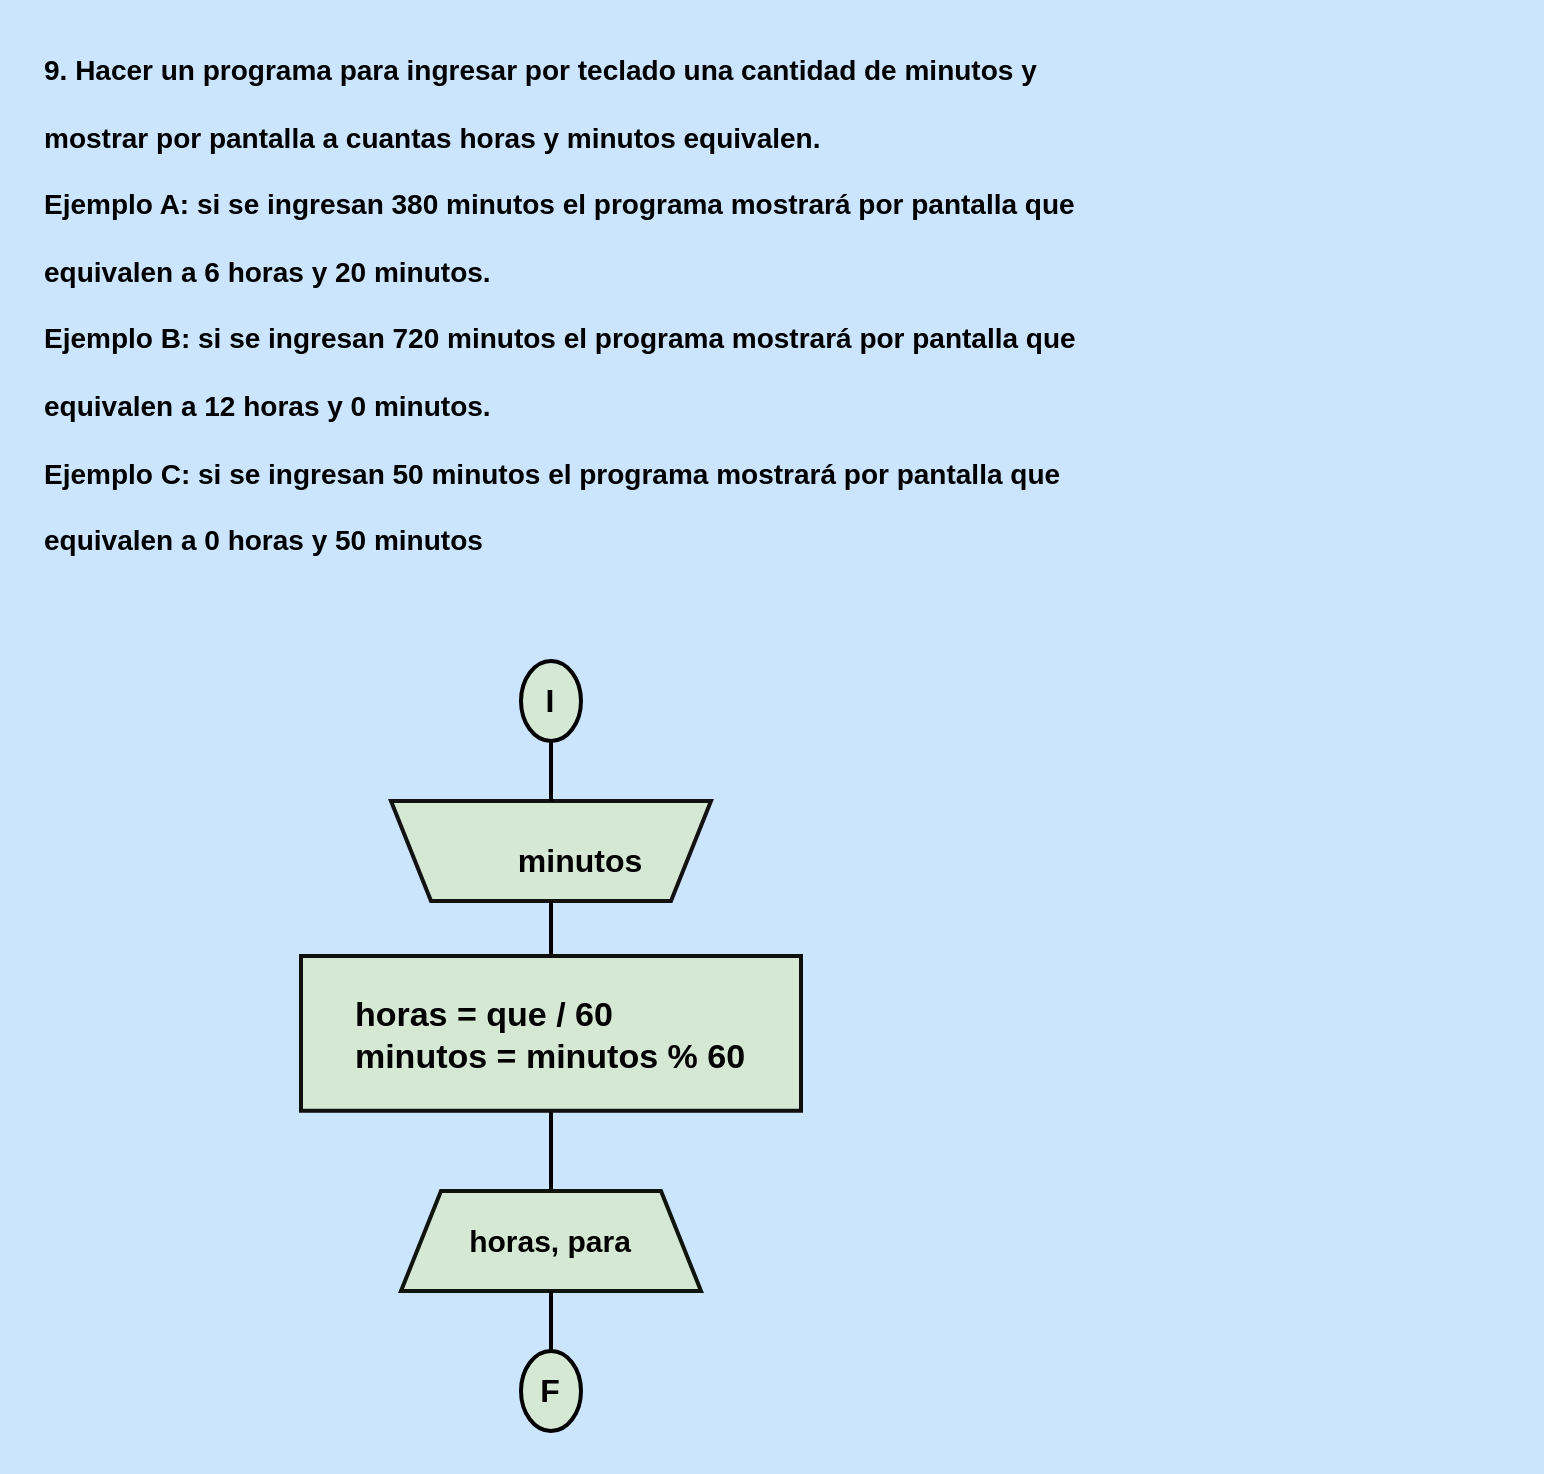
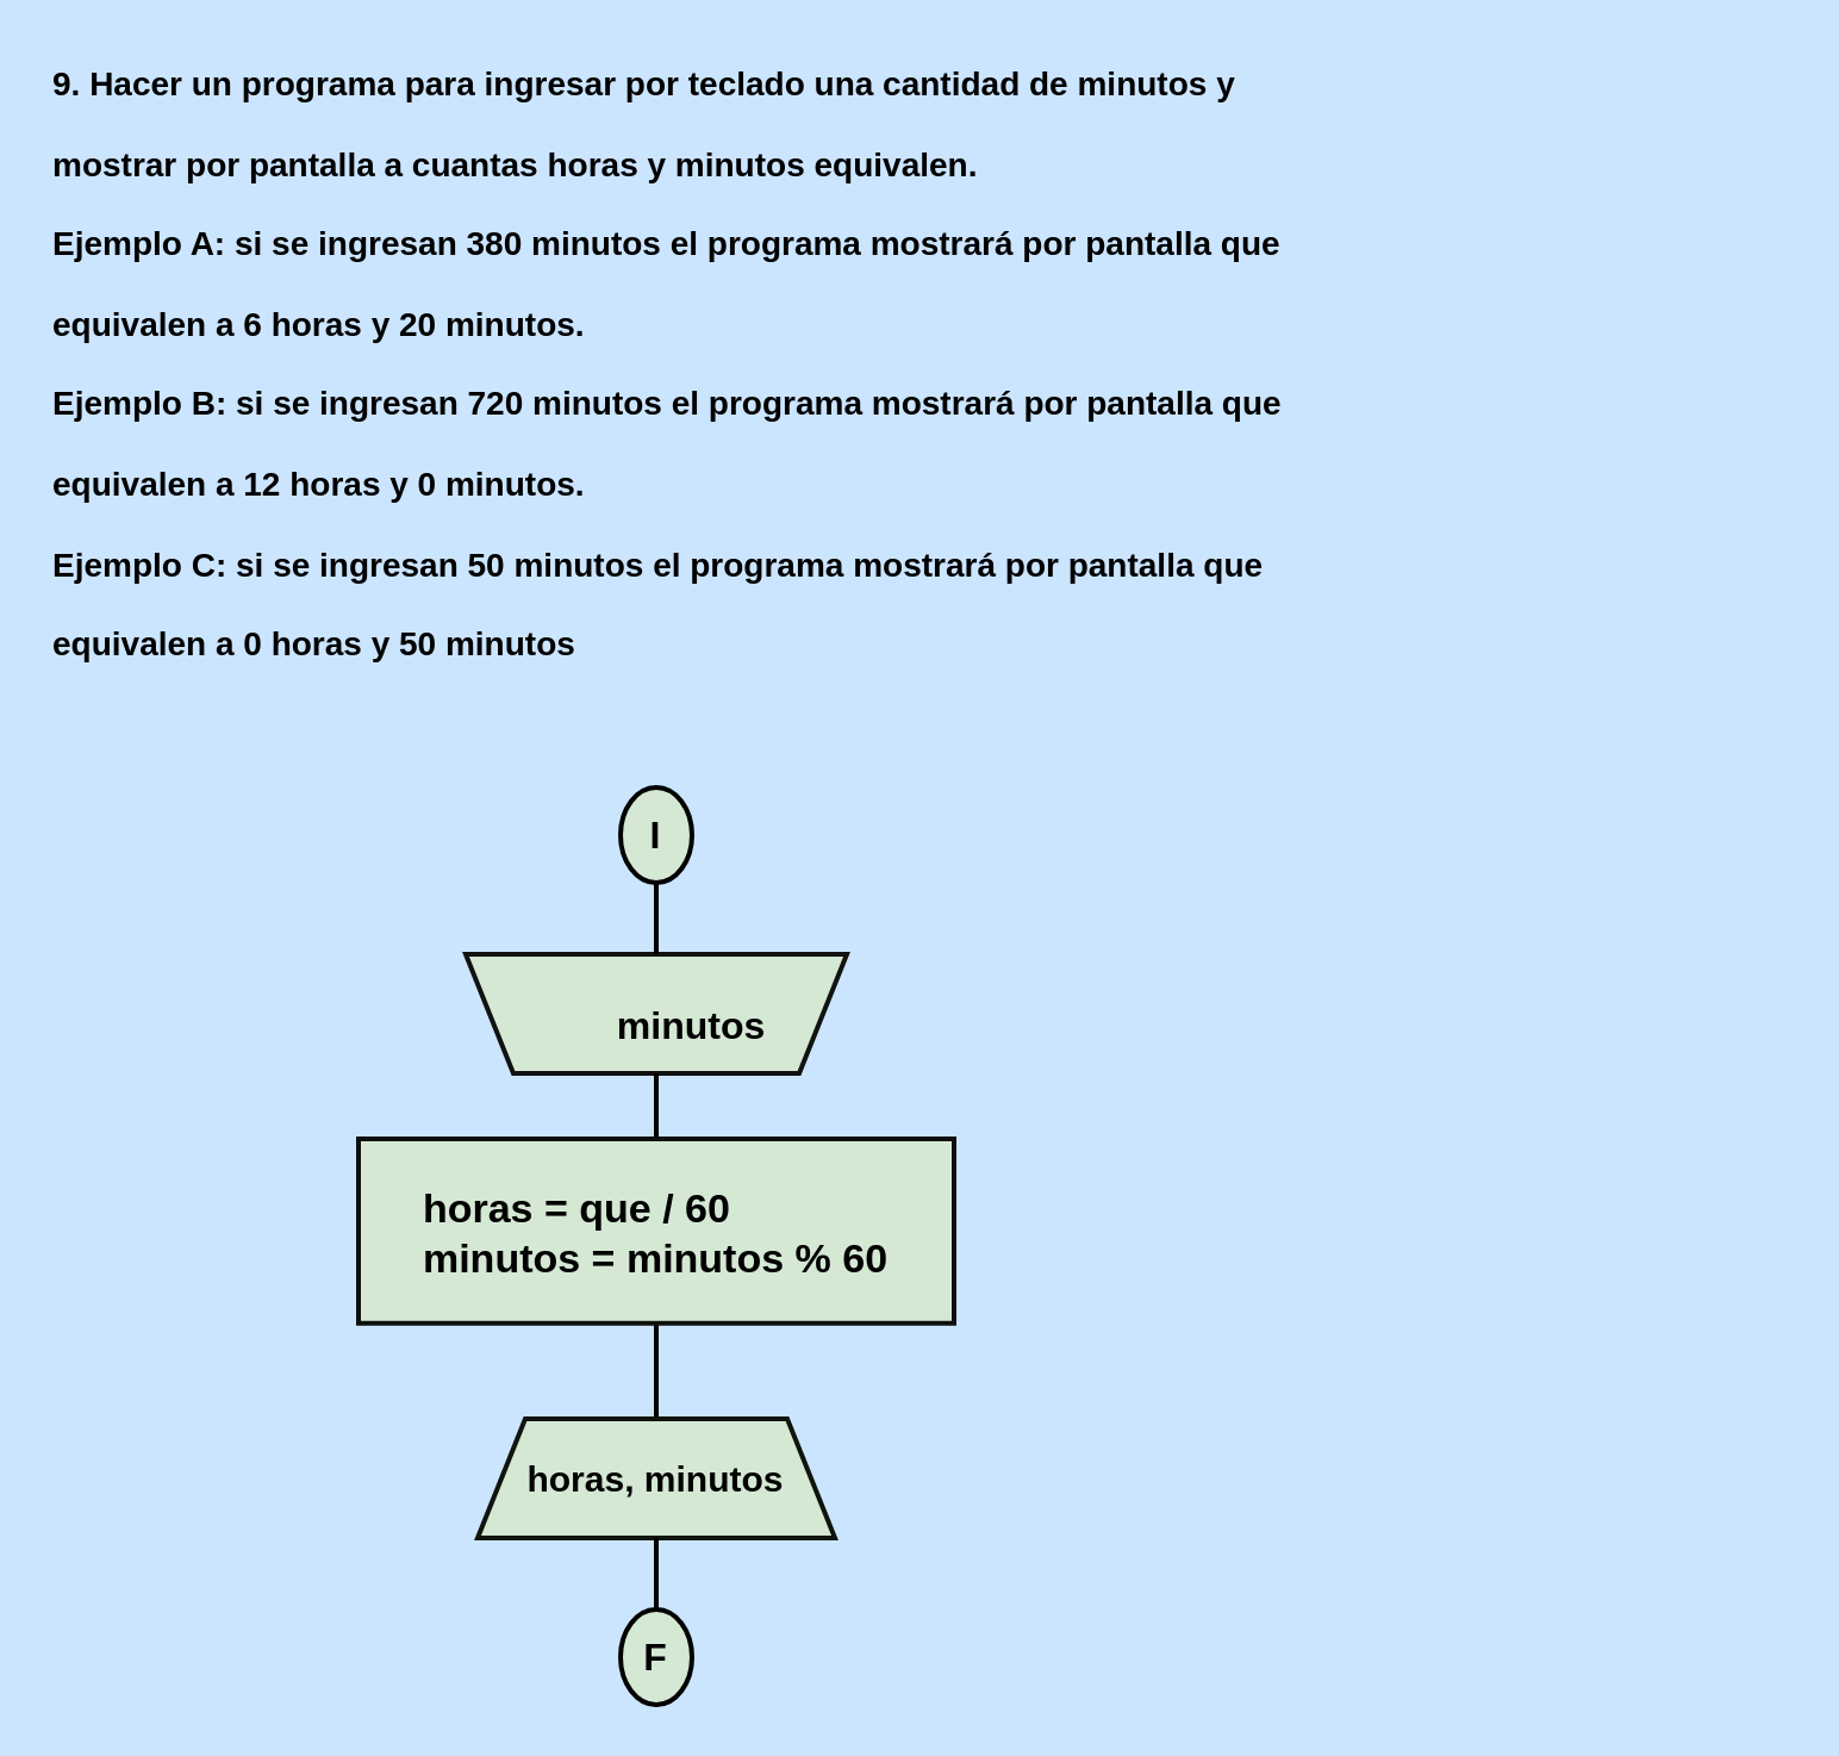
- <mxCell id="19" value="&lt;b&gt;&lt;font color=&quot;#000000&quot; style=&quot;font-size: 15px;&quot;&gt;horas, para&lt;/font&gt;&lt;/b&gt;" style="text;strokeColor=none;align=center;fillColor=none;html=1;verticalAlign=middle;whiteSpace=wrap;rounded=0;aspect=fixed;" parent="13" vertex="1"><mxGeometry width="160" height="60" as="geometry" /></mxCell>
+ <mxCell id="19" value="&lt;b&gt;&lt;font color=&quot;#000000&quot; style=&quot;font-size: 15px;&quot;&gt;horas, minutos&lt;/font&gt;&lt;/b&gt;" style="text;strokeColor=none;align=center;fillColor=none;html=1;verticalAlign=middle;whiteSpace=wrap;rounded=0;aspect=fixed;" parent="13" vertex="1"><mxGeometry width="160" height="60" as="geometry" /></mxCell>
